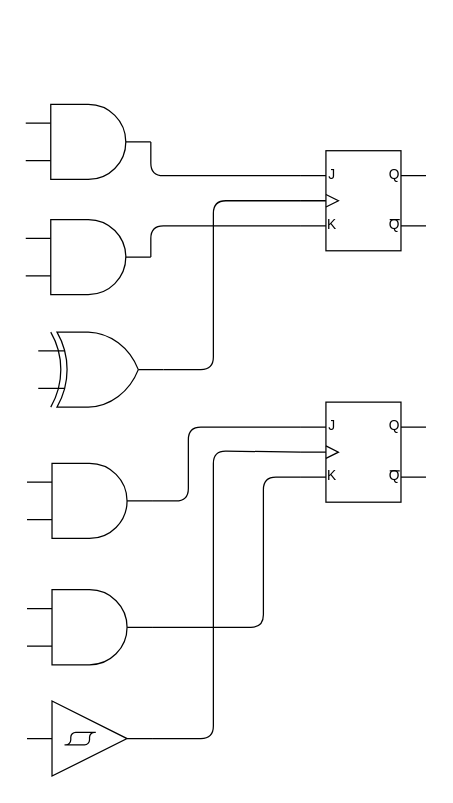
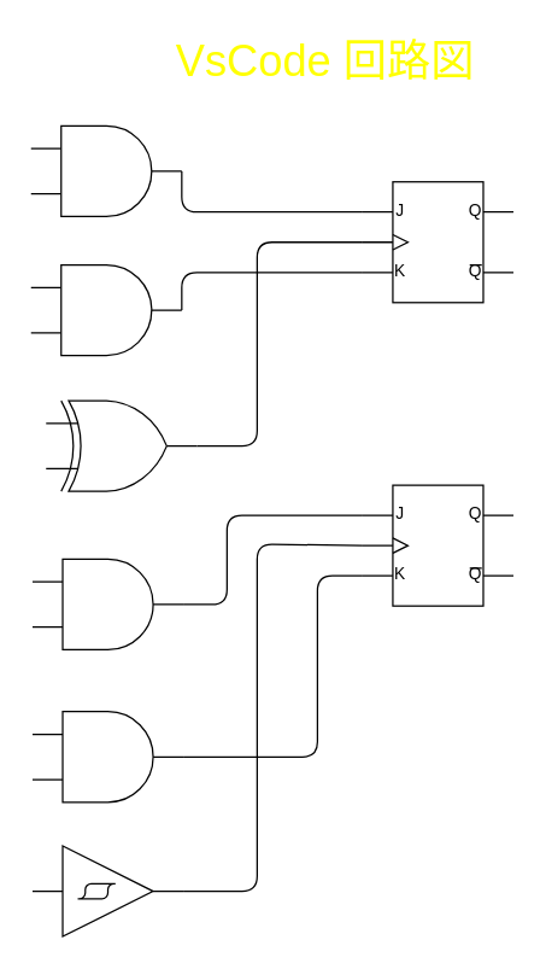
+ <mxCell id="16" value="VsCode 回路図" style="text;html=1;resizable=0;autosize=1;align=center;verticalAlign=middle;points=[];fillColor=none;strokeColor=none;rounded=0;fontSize=29;fontColor=#FFFF00;" parent="1" vertex="1"><mxGeometry x="110" y="20" width="210" height="40" as="geometry" /></mxCell>
